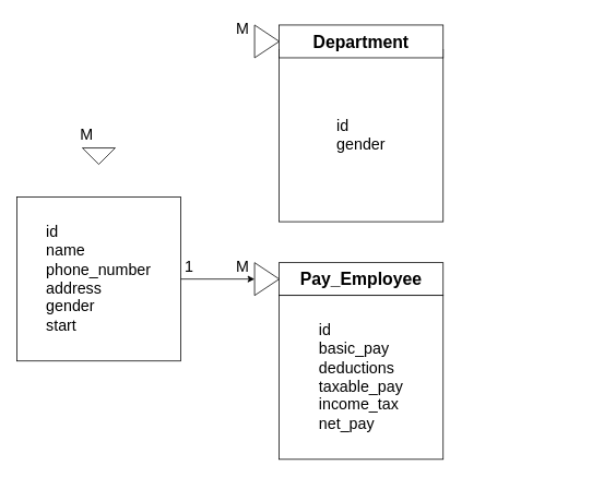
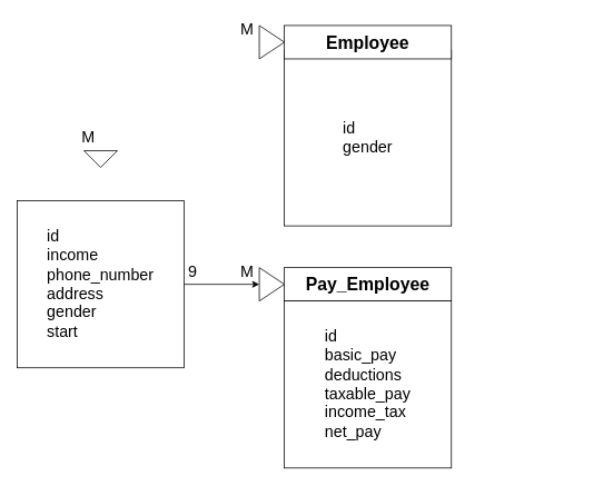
- <mxCell id="5" value="Department" style="rounded=0;whiteSpace=wrap;html=1;fontStyle=1;fontSize=21;" vertex="1" parent="1"><mxGeometry x="340" y="30" width="200" height="40" as="geometry" /></mxCell>
+ <mxCell id="5" value="Employee" style="rounded=0;whiteSpace=wrap;html=1;fontStyle=1;fontSize=21;" vertex="1" parent="1"><mxGeometry x="340" y="30" width="200" height="40" as="geometry" /></mxCell>
- <mxCell id="16" value="1" style="text;html=1;align=center;verticalAlign=middle;resizable=0;points=[];autosize=1;fontSize=19;" vertex="1" parent="1"><mxGeometry x="215" y="310" width="30" height="30" as="geometry" /></mxCell>
+ <mxCell id="16" value="9" style="text;html=1;align=center;verticalAlign=middle;resizable=0;points=[];autosize=1;fontSize=19;" vertex="1" parent="1"><mxGeometry x="215" y="310" width="30" height="30" as="geometry" /></mxCell>
- <mxCell id="3" value="&lt;div style=&quot;text-align: left&quot;&gt;&lt;span&gt;id&lt;/span&gt;&lt;/div&gt;&lt;div style=&quot;text-align: left&quot;&gt;&lt;span&gt;name&lt;/span&gt;&lt;/div&gt;&lt;div style=&quot;text-align: left&quot;&gt;&lt;span&gt;phone_number&lt;/span&gt;&lt;/div&gt;&lt;div style=&quot;text-align: left&quot;&gt;&lt;span&gt;address&lt;/span&gt;&lt;/div&gt;&lt;div style=&quot;text-align: left&quot;&gt;&lt;span&gt;gender&lt;/span&gt;&lt;/div&gt;&lt;div style=&quot;text-align: left&quot;&gt;&lt;span&gt;start&lt;/span&gt;&lt;/div&gt;" style="rounded=0;whiteSpace=wrap;html=1;fontSize=19;" vertex="1" parent="1"><mxGeometry x="20" y="240" width="200" height="200" as="geometry" /></mxCell>
+ <mxCell id="3" value="&lt;div style=&quot;text-align: left&quot;&gt;&lt;span&gt;id&lt;/span&gt;&lt;/div&gt;&lt;div style=&quot;text-align: left&quot;&gt;&lt;span&gt;income&lt;/span&gt;&lt;/div&gt;&lt;div style=&quot;text-align: left&quot;&gt;&lt;span&gt;phone_number&lt;/span&gt;&lt;/div&gt;&lt;div style=&quot;text-align: left&quot;&gt;&lt;span&gt;address&lt;/span&gt;&lt;/div&gt;&lt;div style=&quot;text-align: left&quot;&gt;&lt;span&gt;gender&lt;/span&gt;&lt;/div&gt;&lt;div style=&quot;text-align: left&quot;&gt;&lt;span&gt;start&lt;/span&gt;&lt;/div&gt;" style="rounded=0;whiteSpace=wrap;html=1;fontSize=19;" vertex="1" parent="1"><mxGeometry x="20" y="240" width="200" height="200" as="geometry" /></mxCell>
